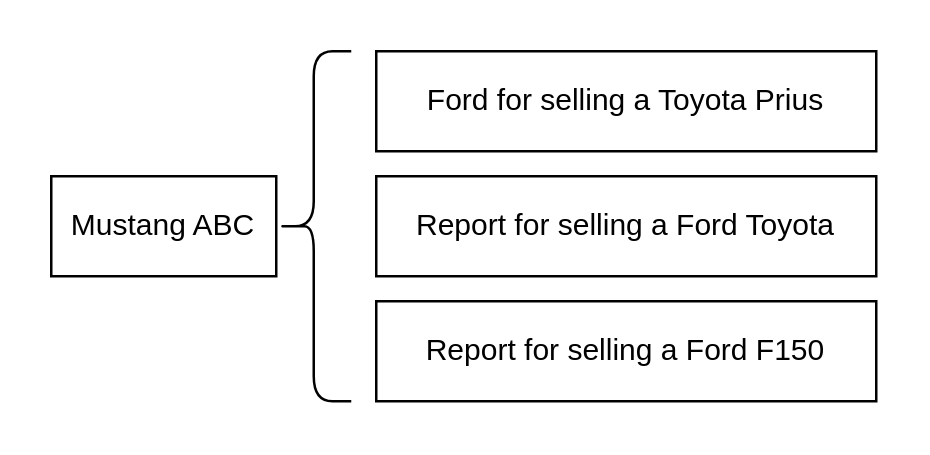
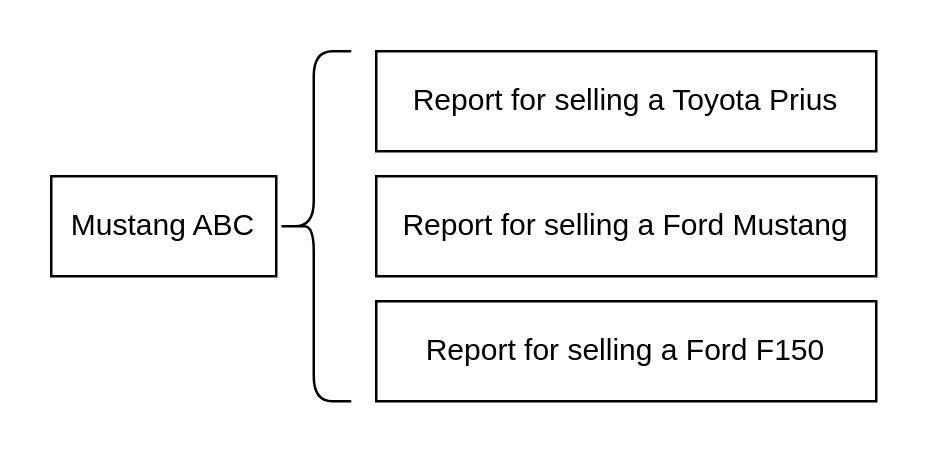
- <mxCell id="3" value="Ford for selling a Toyota Prius" style="rounded=0;whiteSpace=wrap;html=1;" parent="1" vertex="1"><mxGeometry x="150" y="20" width="200" height="40" as="geometry" /></mxCell>
+ <mxCell id="3" value="Report for selling a Toyota Prius" style="rounded=0;whiteSpace=wrap;html=1;" parent="1" vertex="1"><mxGeometry x="150" y="20" width="200" height="40" as="geometry" /></mxCell>
- <mxCell id="4" value="Report for selling a Ford Toyota" style="rounded=0;whiteSpace=wrap;html=1;" parent="1" vertex="1"><mxGeometry x="150" y="70" width="200" height="40" as="geometry" /></mxCell>
+ <mxCell id="4" value="Report for selling a Ford Mustang" style="rounded=0;whiteSpace=wrap;html=1;" parent="1" vertex="1"><mxGeometry x="150" y="70" width="200" height="40" as="geometry" /></mxCell>
